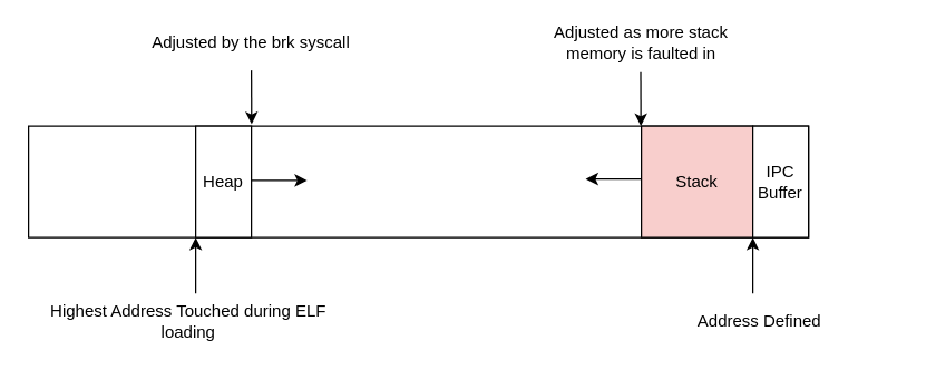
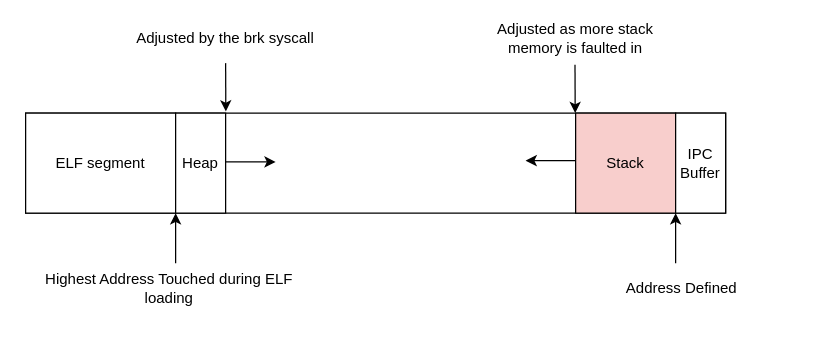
+ <mxCell id="3" value="ELF segment" style="rounded=0;whiteSpace=wrap;html=1;" parent="1" vertex="1"><mxGeometry x="20" y="90" width="120" height="80" as="geometry" /></mxCell>
